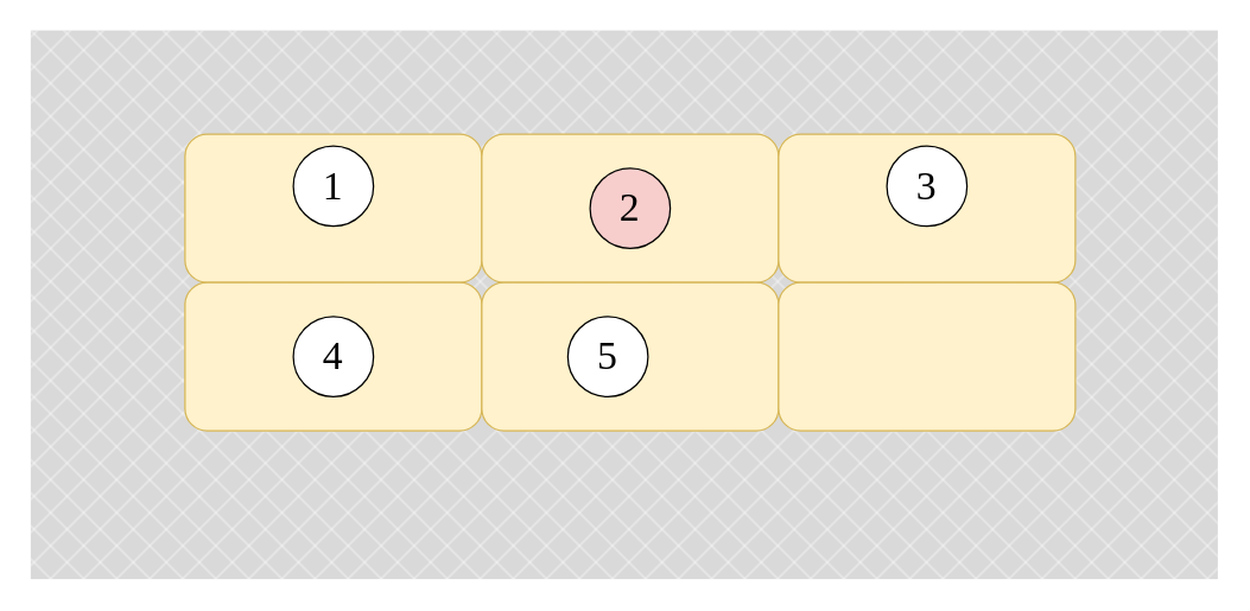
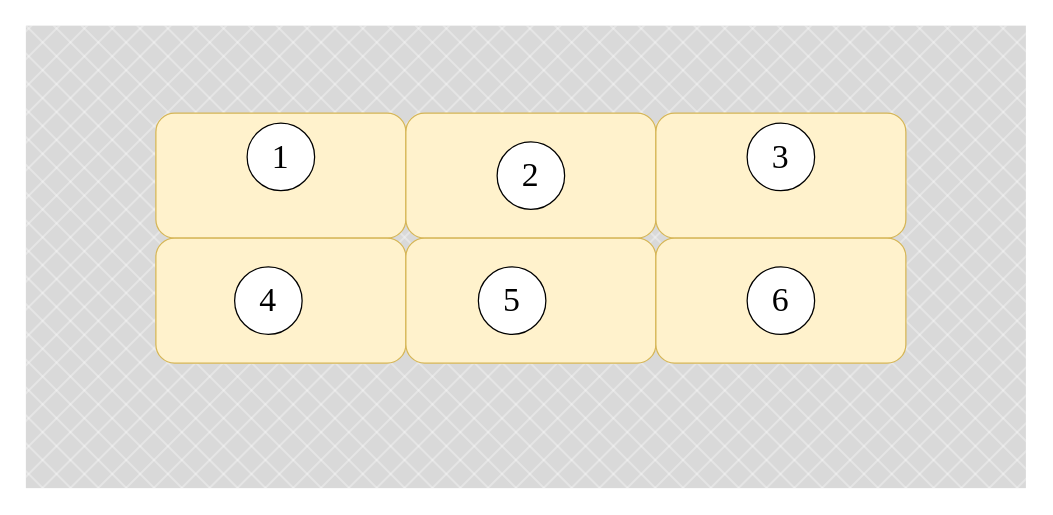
- <mxCell id="11" value="&lt;font face=&quot;Comic Sans MS&quot; style=&quot;font-size: 27px;&quot;&gt;2&lt;/font&gt;" style="ellipse;whiteSpace=wrap;html=1;aspect=fixed;fillStyle=solid;fillColor=#f8cecc;" vertex="1" parent="1"><mxGeometry x="397" y="113" width="54" height="54" as="geometry" /></mxCell>
+ <mxCell id="11" value="&lt;font face=&quot;Comic Sans MS&quot; style=&quot;font-size: 27px;&quot;&gt;2&lt;/font&gt;" style="ellipse;whiteSpace=wrap;html=1;aspect=fixed;fillStyle=solid;" vertex="1" parent="1"><mxGeometry x="397" y="113" width="54" height="54" as="geometry" /></mxCell>
- <mxCell id="13" value="&lt;font face=&quot;Comic Sans MS&quot; style=&quot;font-size: 27px;&quot;&gt;4&lt;/font&gt;" style="ellipse;whiteSpace=wrap;html=1;aspect=fixed;fillStyle=solid;" vertex="1" parent="1"><mxGeometry x="197" y="213" width="54" height="54" as="geometry" /></mxCell>
+ <mxCell id="13" value="&lt;font face=&quot;Comic Sans MS&quot; style=&quot;font-size: 27px;&quot;&gt;4&lt;/font&gt;" style="ellipse;whiteSpace=wrap;html=1;aspect=fixed;fillStyle=solid;" vertex="1" parent="1"><mxGeometry x="187" y="213" width="54" height="54" as="geometry" /></mxCell>
+ <mxCell id="15" value="&lt;font face=&quot;Comic Sans MS&quot; style=&quot;font-size: 27px;&quot;&gt;6&lt;/font&gt;" style="ellipse;whiteSpace=wrap;html=1;aspect=fixed;fillStyle=solid;" vertex="1" parent="1"><mxGeometry x="597" y="213" width="54" height="54" as="geometry" /></mxCell>
